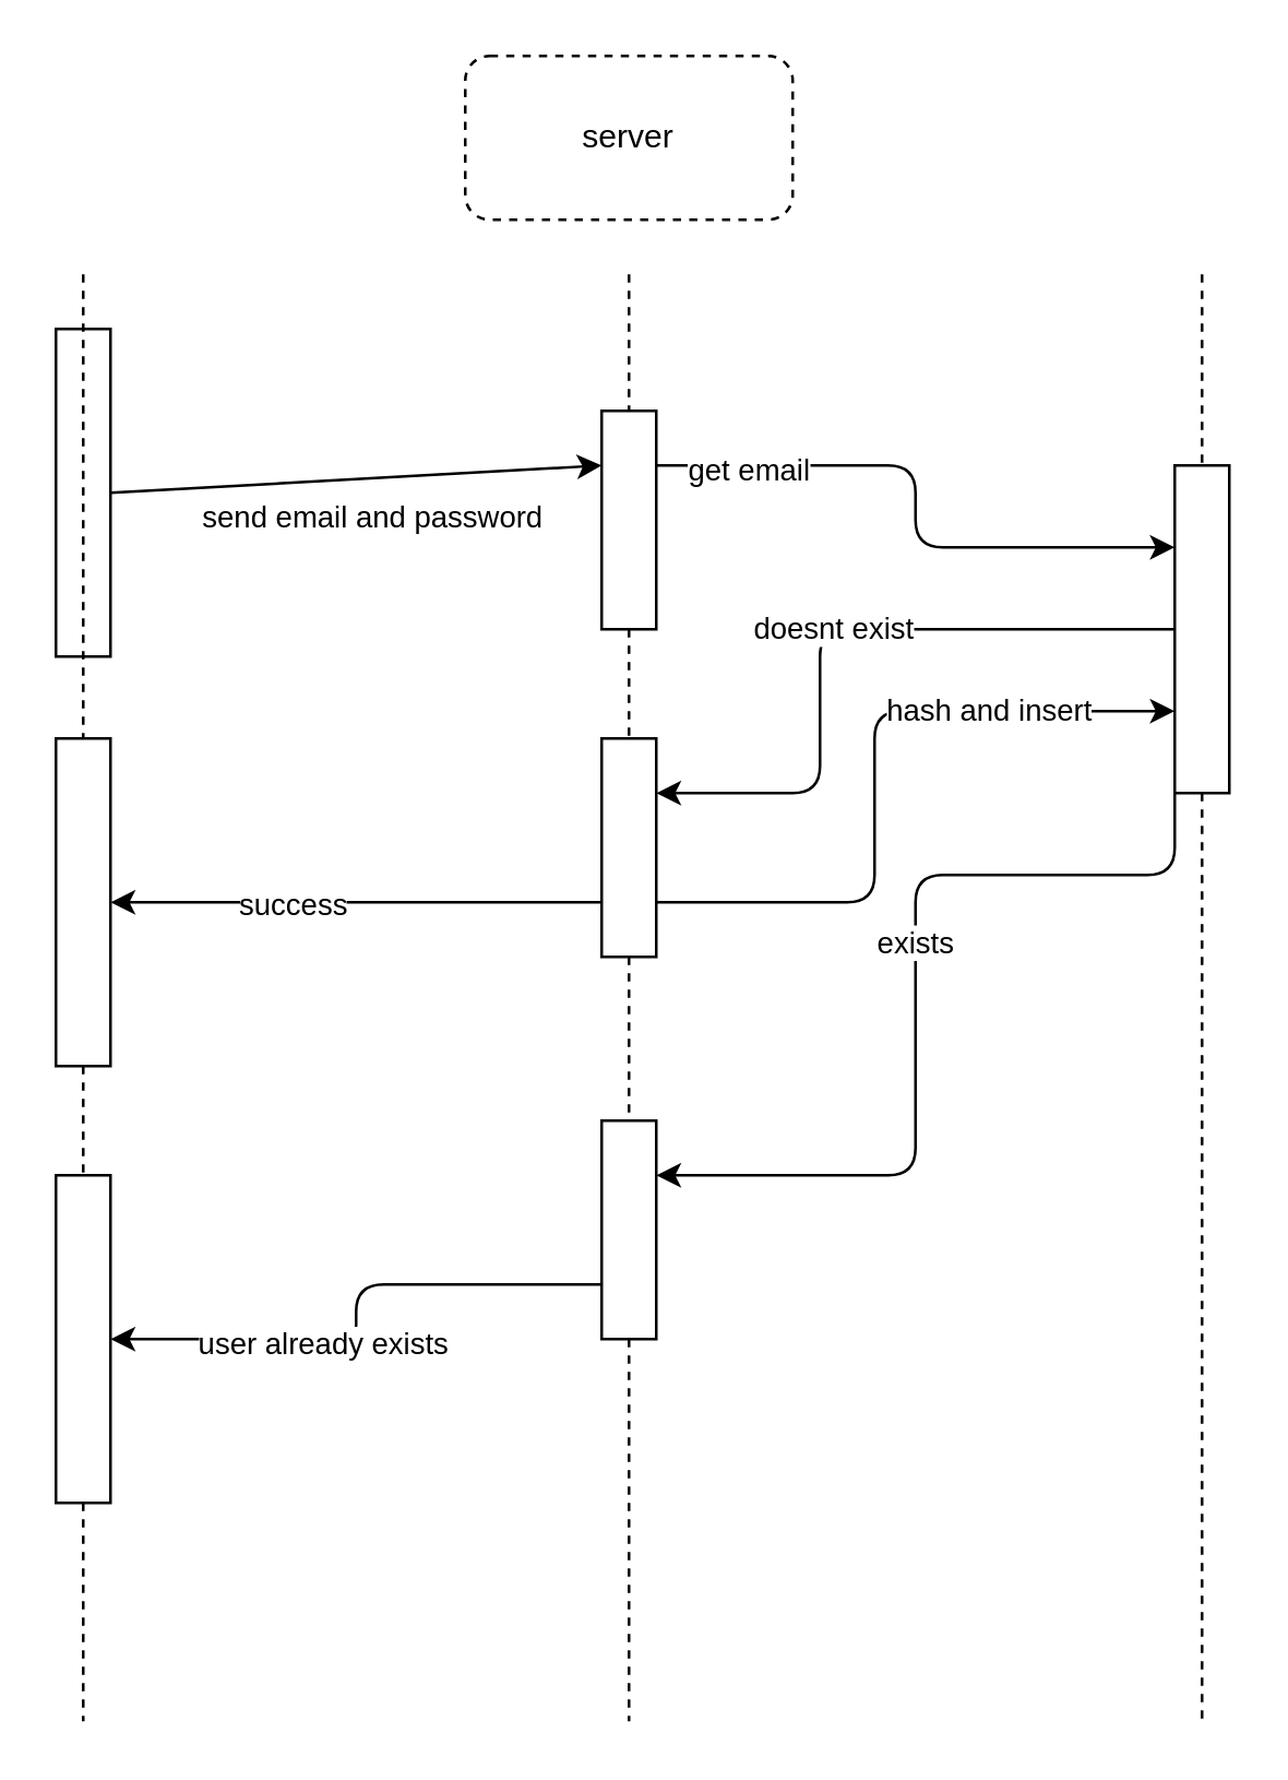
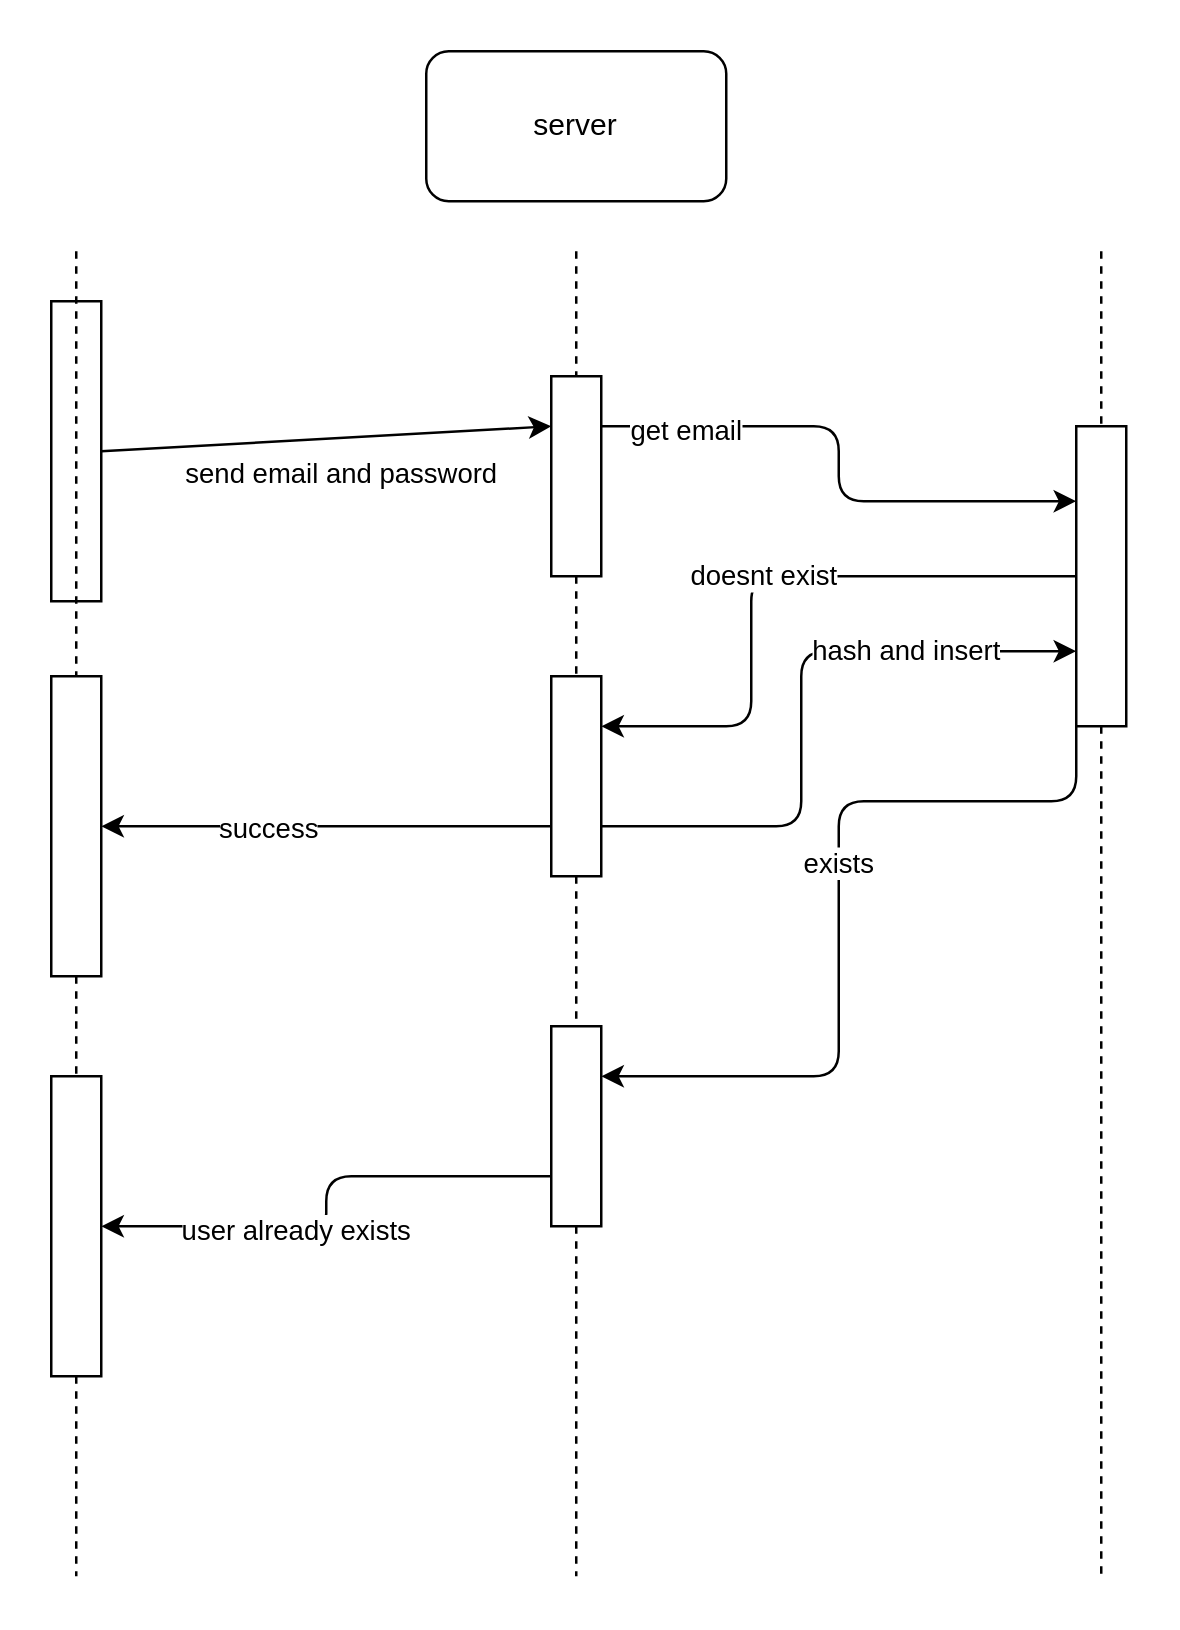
- <mxCell id="16" value="server" style="rounded=1;whiteSpace=wrap;html=1;dashed=1;" vertex="1" parent="1"><mxGeometry x="170" y="20" width="120" height="60" as="geometry" /></mxCell>
+ <mxCell id="16" value="server" style="rounded=1;whiteSpace=wrap;html=1;" vertex="1" parent="1"><mxGeometry x="170" y="20" width="120" height="60" as="geometry" /></mxCell>
